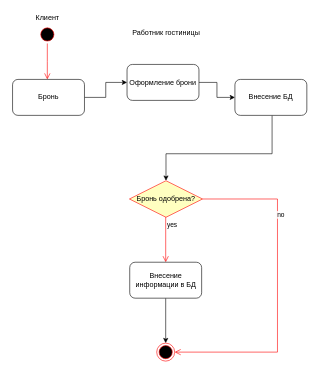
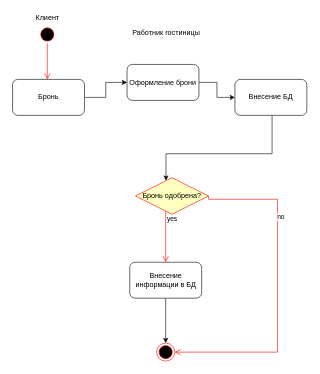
- <mxCell id="10" value="Бронь одобрена?" style="rhombus;whiteSpace=wrap;html=1;fillColor=#ffffc0;strokeColor=#ff0000;" vertex="1" parent="1"><mxGeometry x="215" y="301" width="122" height="61" as="geometry" /></mxCell>
+ <mxCell id="10" value="Бронь одобрена?" style="rhombus;whiteSpace=wrap;html=1;fillColor=#ffffc0;strokeColor=#ff0000;" vertex="1" parent="1"><mxGeometry x="225" y="296" width="122" height="61" as="geometry" /></mxCell>
